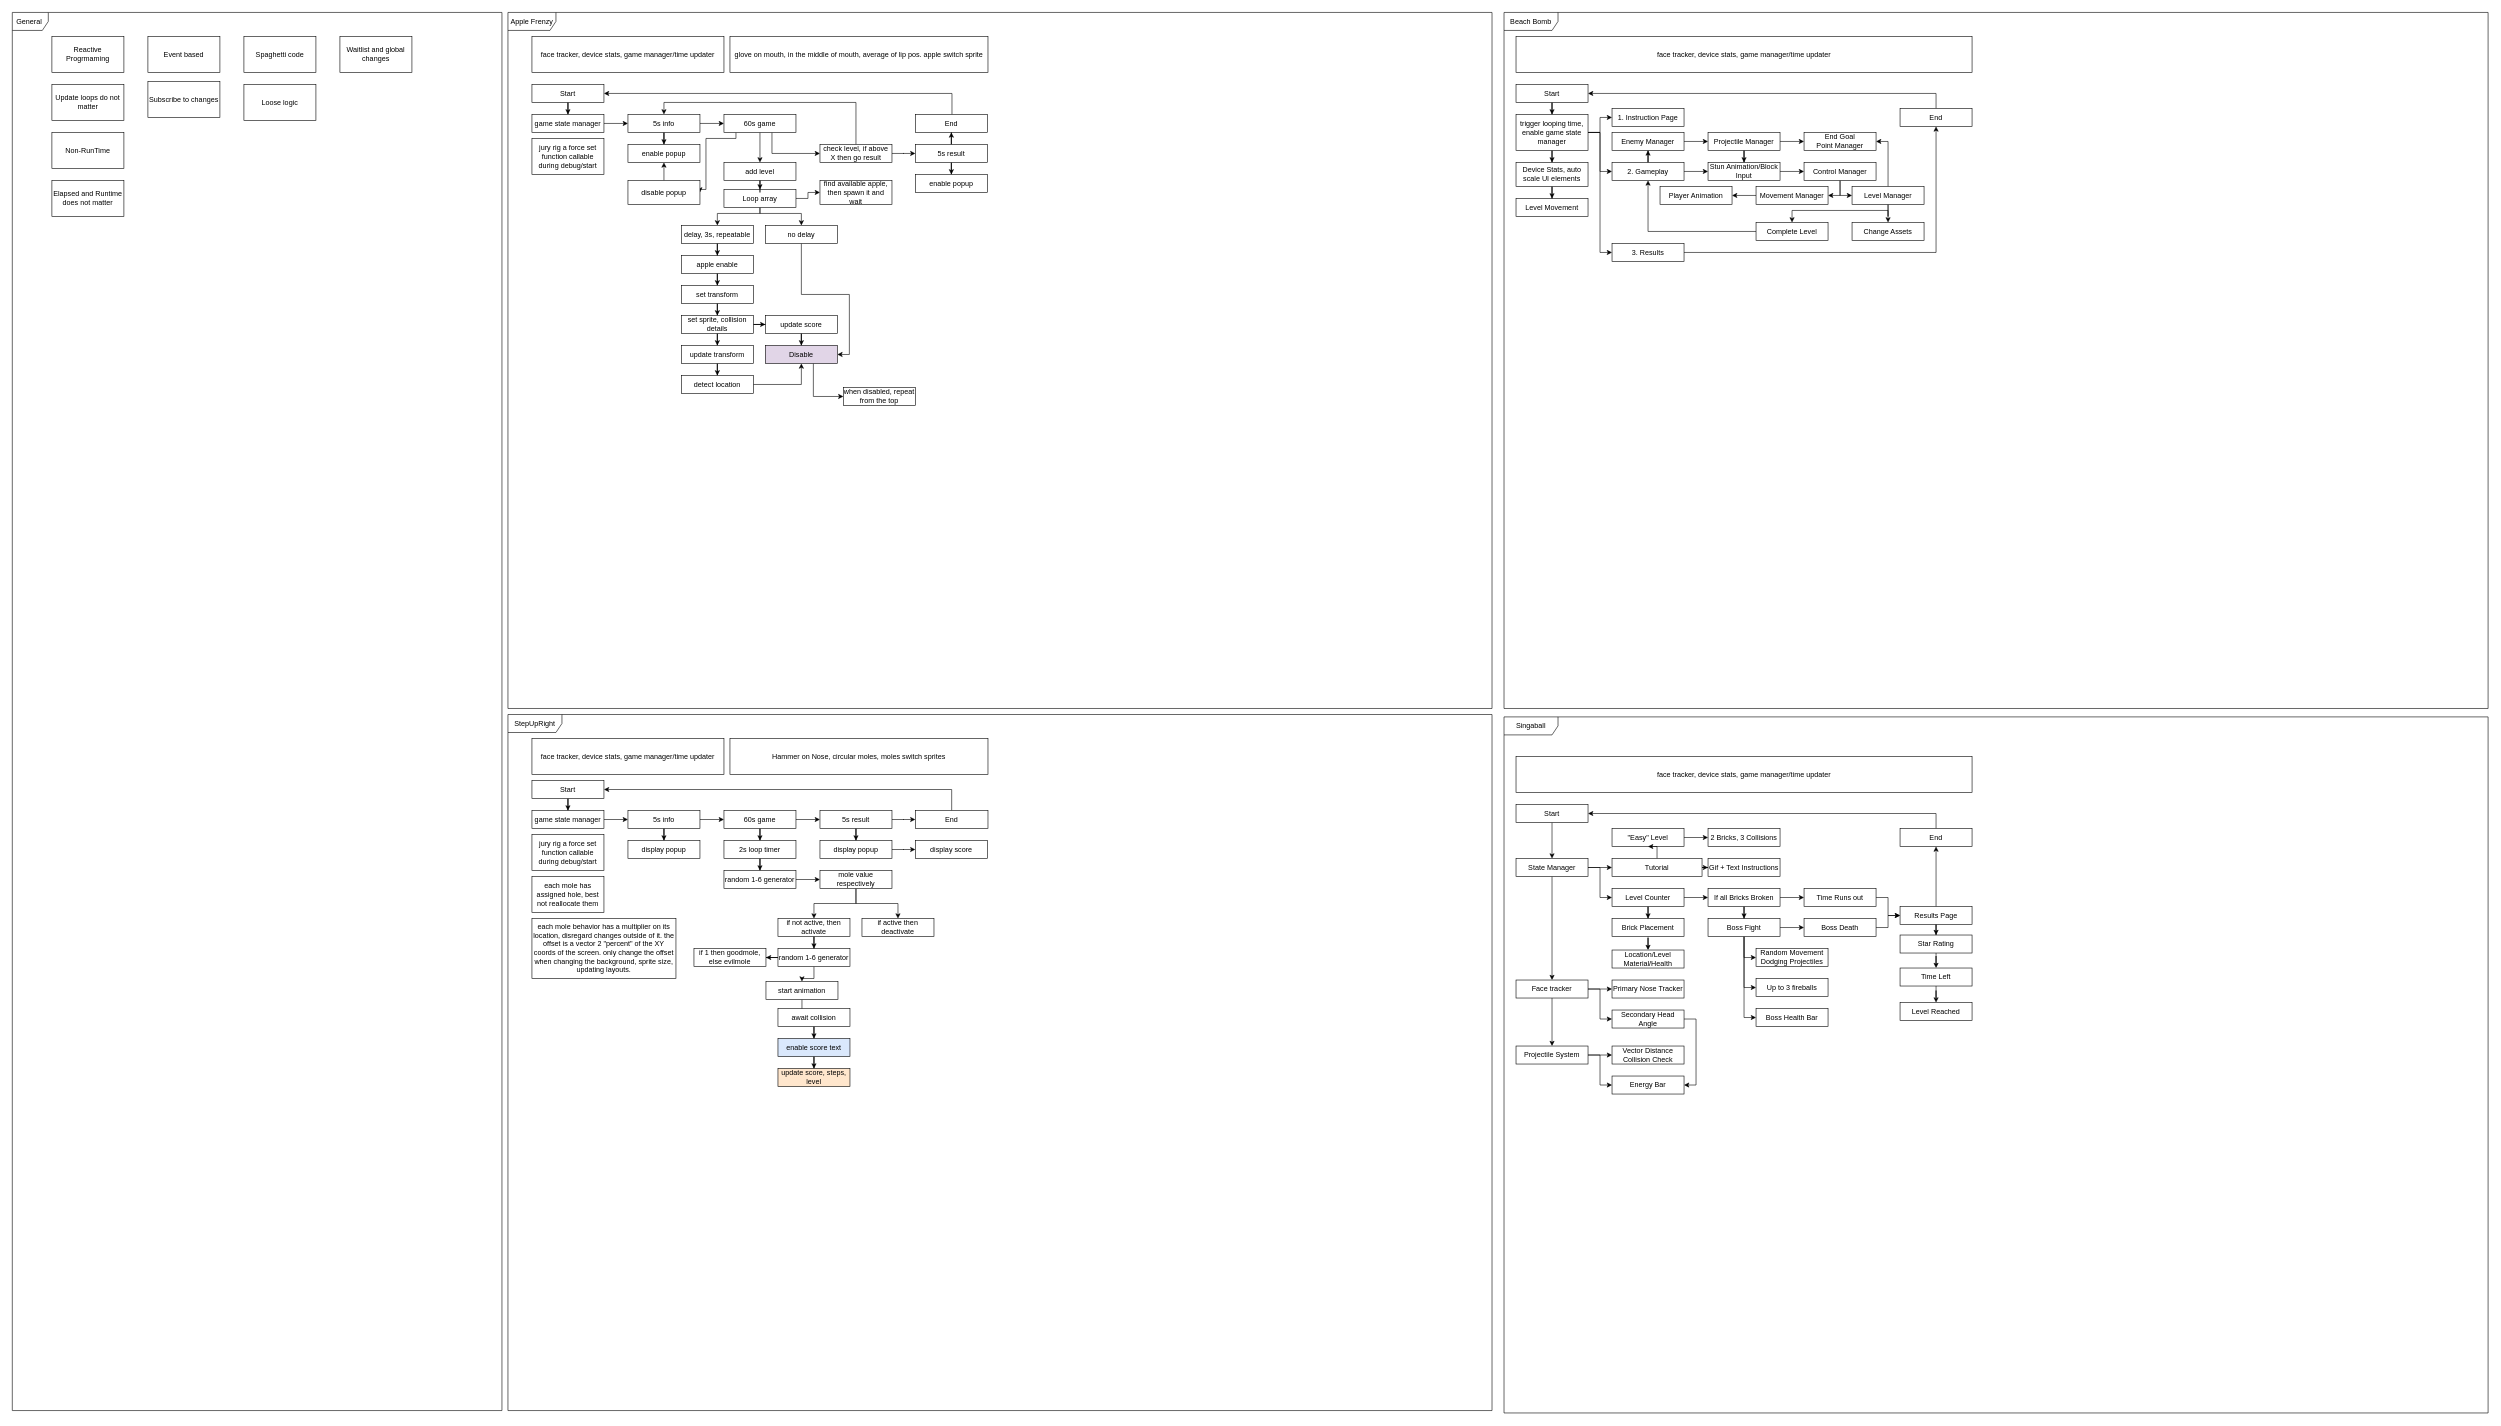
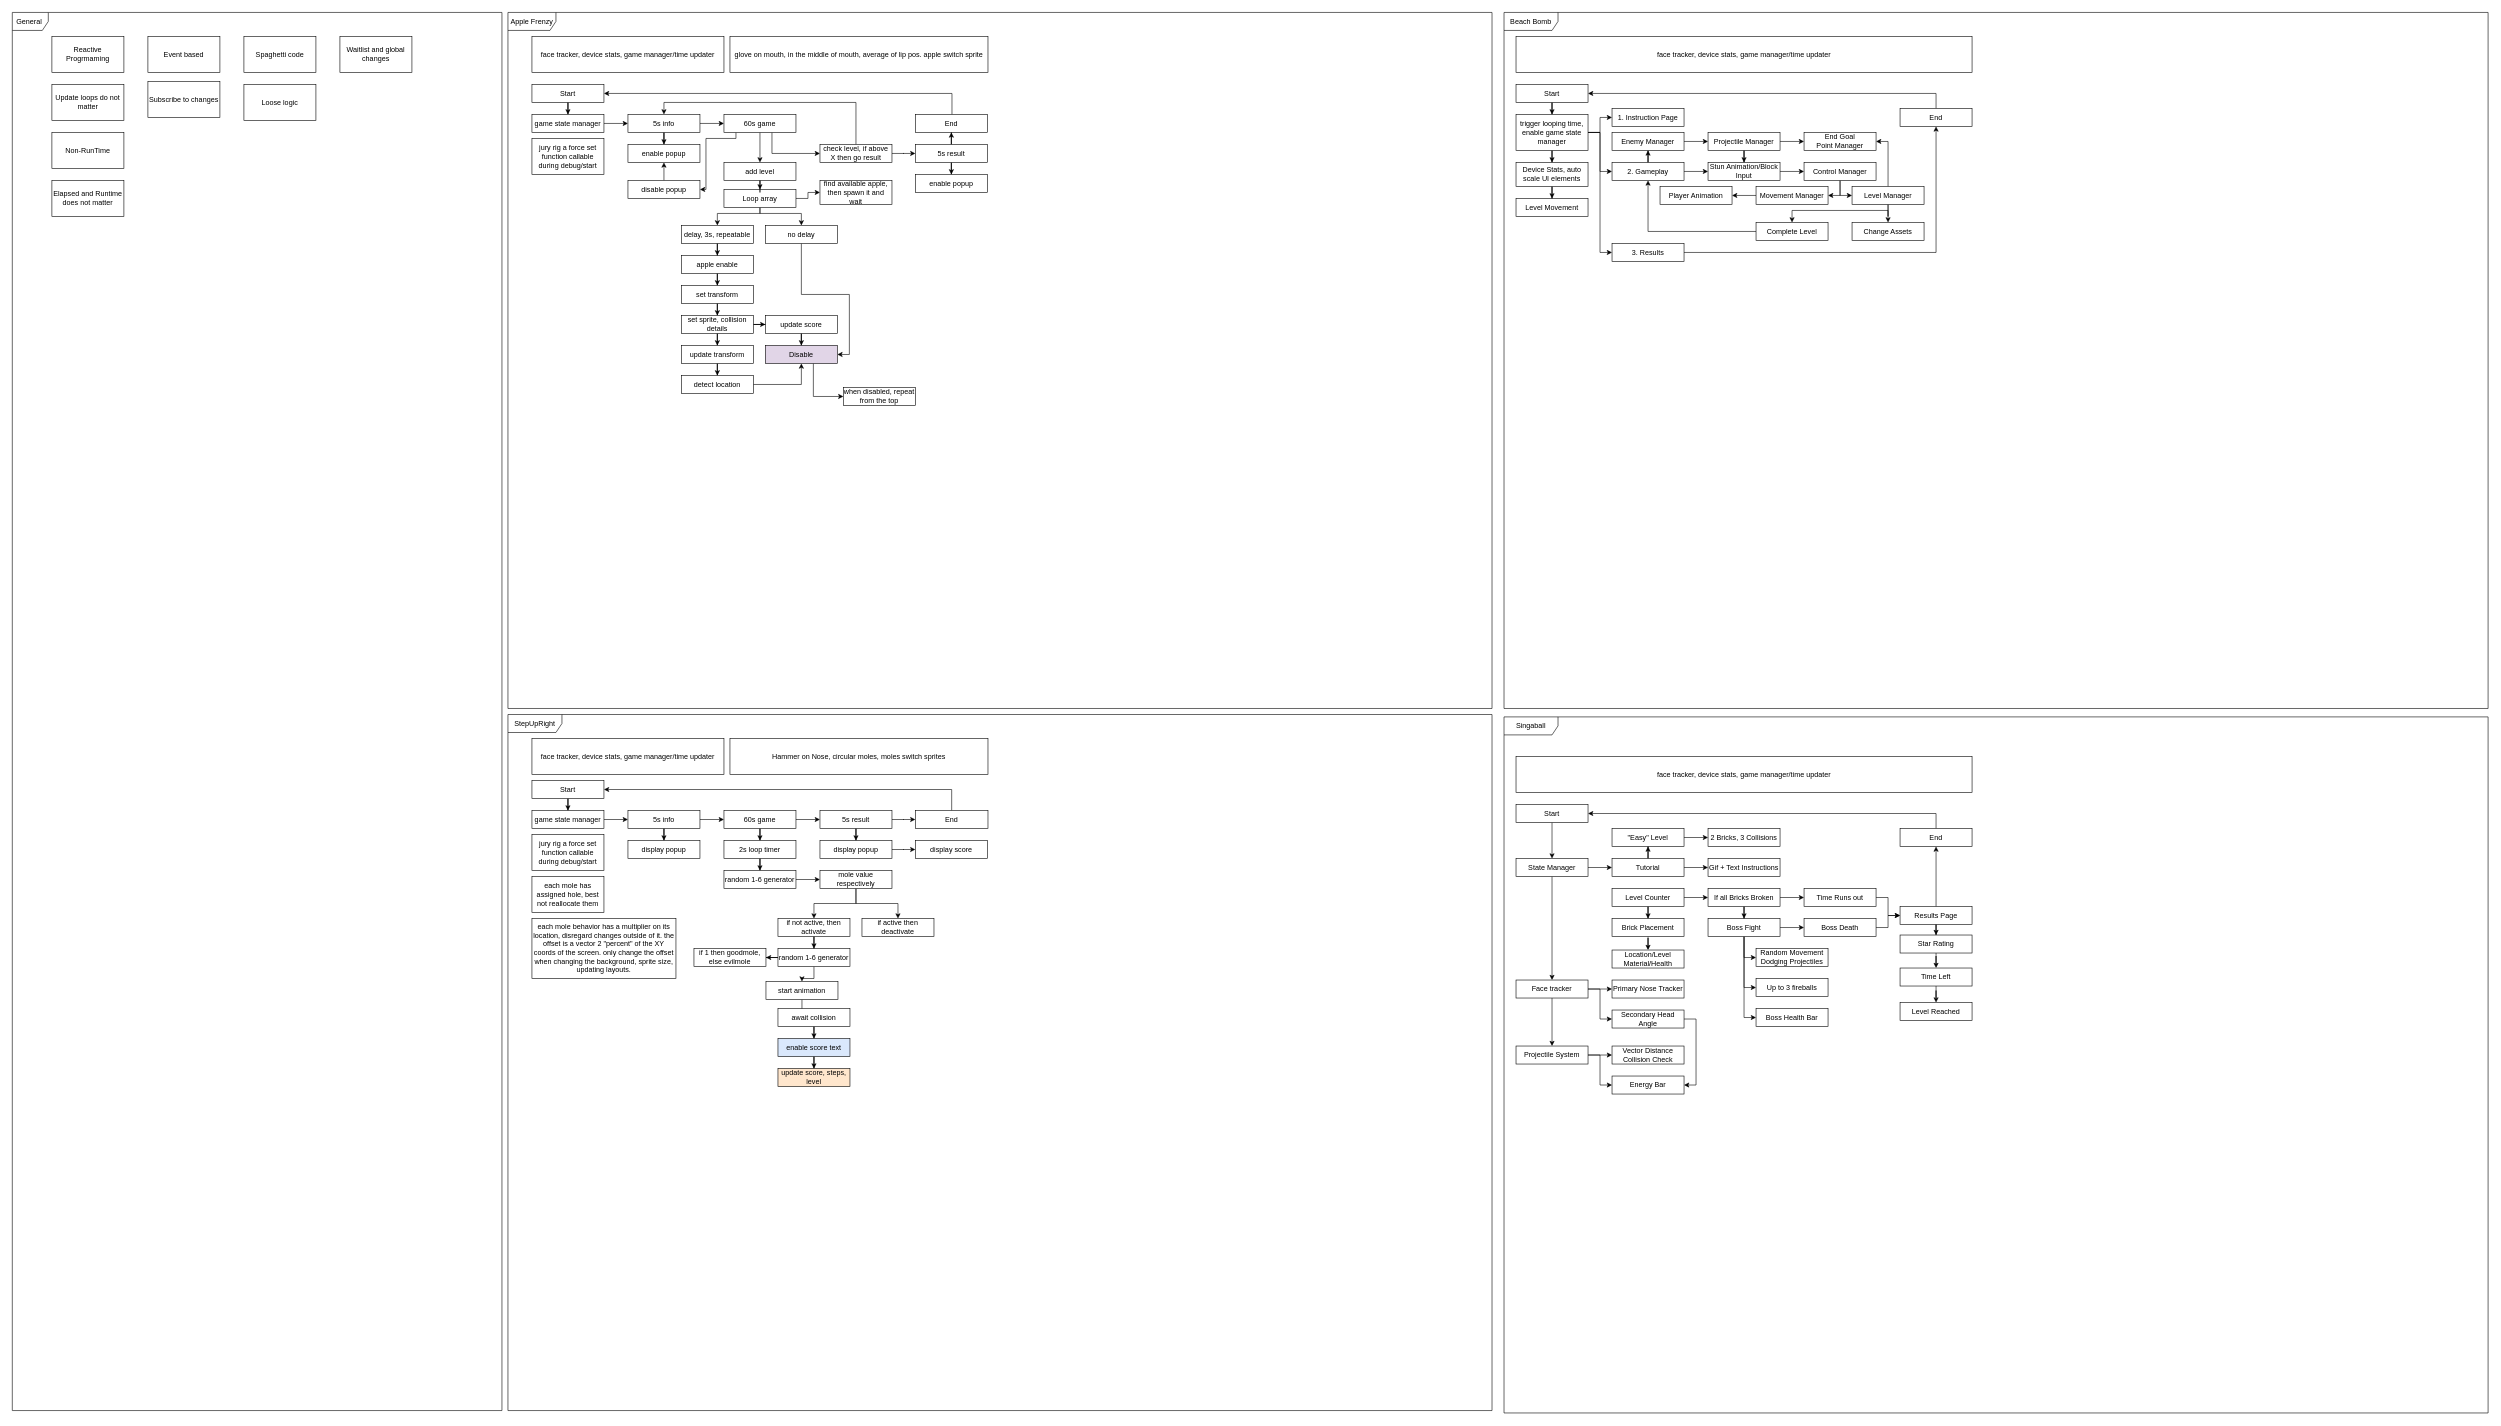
- <mxCell id="47" value="disable popup" style="whiteSpace=wrap;html=1;" vertex="1" parent="1"><mxGeometry x="1046" y="300" width="120" height="40" as="geometry" /></mxCell>
+ <mxCell id="47" value="disable popup" style="whiteSpace=wrap;html=1;" vertex="1" parent="1"><mxGeometry x="1046" y="300" width="120" height="30" as="geometry" /></mxCell>
- <mxCell id="208" value="Tutorial" style="rounded=0;whiteSpace=wrap;html=1;" vertex="1" parent="1"><mxGeometry x="2686" y="1430" width="150" height="30" as="geometry" /></mxCell>
+ <mxCell id="208" value="Tutorial" style="rounded=0;whiteSpace=wrap;html=1;" vertex="1" parent="1"><mxGeometry x="2686" y="1430" width="120" height="30" as="geometry" /></mxCell>
- <mxCell id="159" style="edgeStyle=orthogonalEdgeStyle;rounded=0;orthogonalLoop=1;jettySize=auto;html=1;entryX=0;entryY=0.5;entryDx=0;entryDy=0;" edge="1" parent="1" source="162" target="165"><mxGeometry relative="1" as="geometry" /></mxCell>
